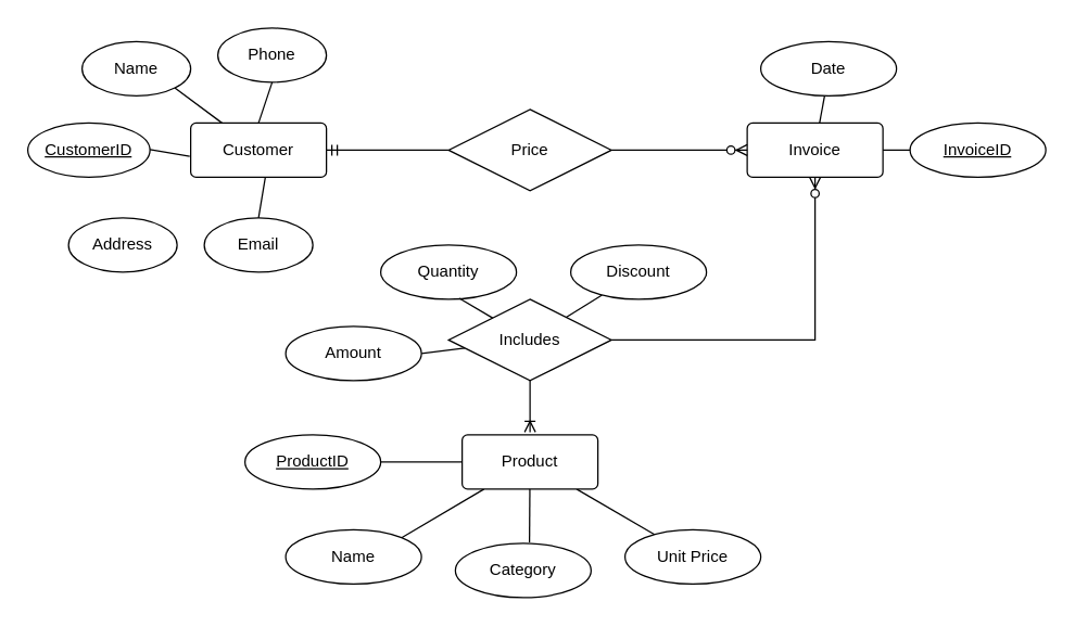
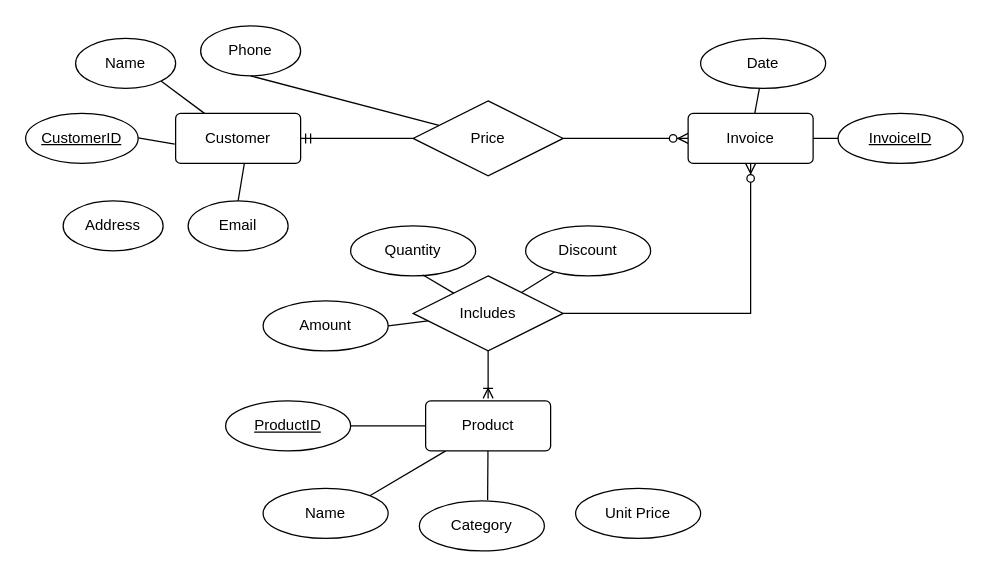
- <mxCell id="17" value="" style="endArrow=none;html=1;rounded=0;entryX=0.5;entryY=0;entryDx=0;entryDy=0;exitX=0.5;exitY=1;exitDx=0;exitDy=0;" edge="1" parent="1" source="12" target="3"><mxGeometry relative="1" as="geometry"><mxPoint x="200" y="50" as="sourcePoint" /><mxPoint x="360" y="50" as="targetPoint" /></mxGeometry></mxCell>
+ <mxCell id="17" value="" style="endArrow=none;html=1;rounded=0;exitX=0.5;exitY=1;exitDx=0;exitDy=0;" edge="1" parent="1" source="12" target="9"><mxGeometry relative="1" as="geometry"><mxPoint x="200" y="50" as="sourcePoint" /><mxPoint x="360" y="50" as="targetPoint" /></mxGeometry></mxCell>
- <mxCell id="6" style="rounded=0;orthogonalLoop=1;jettySize=auto;html=1;endArrow=none;endFill=0;" edge="1" parent="1" source="7" target="30"><mxGeometry relative="1" as="geometry" /></mxCell>
